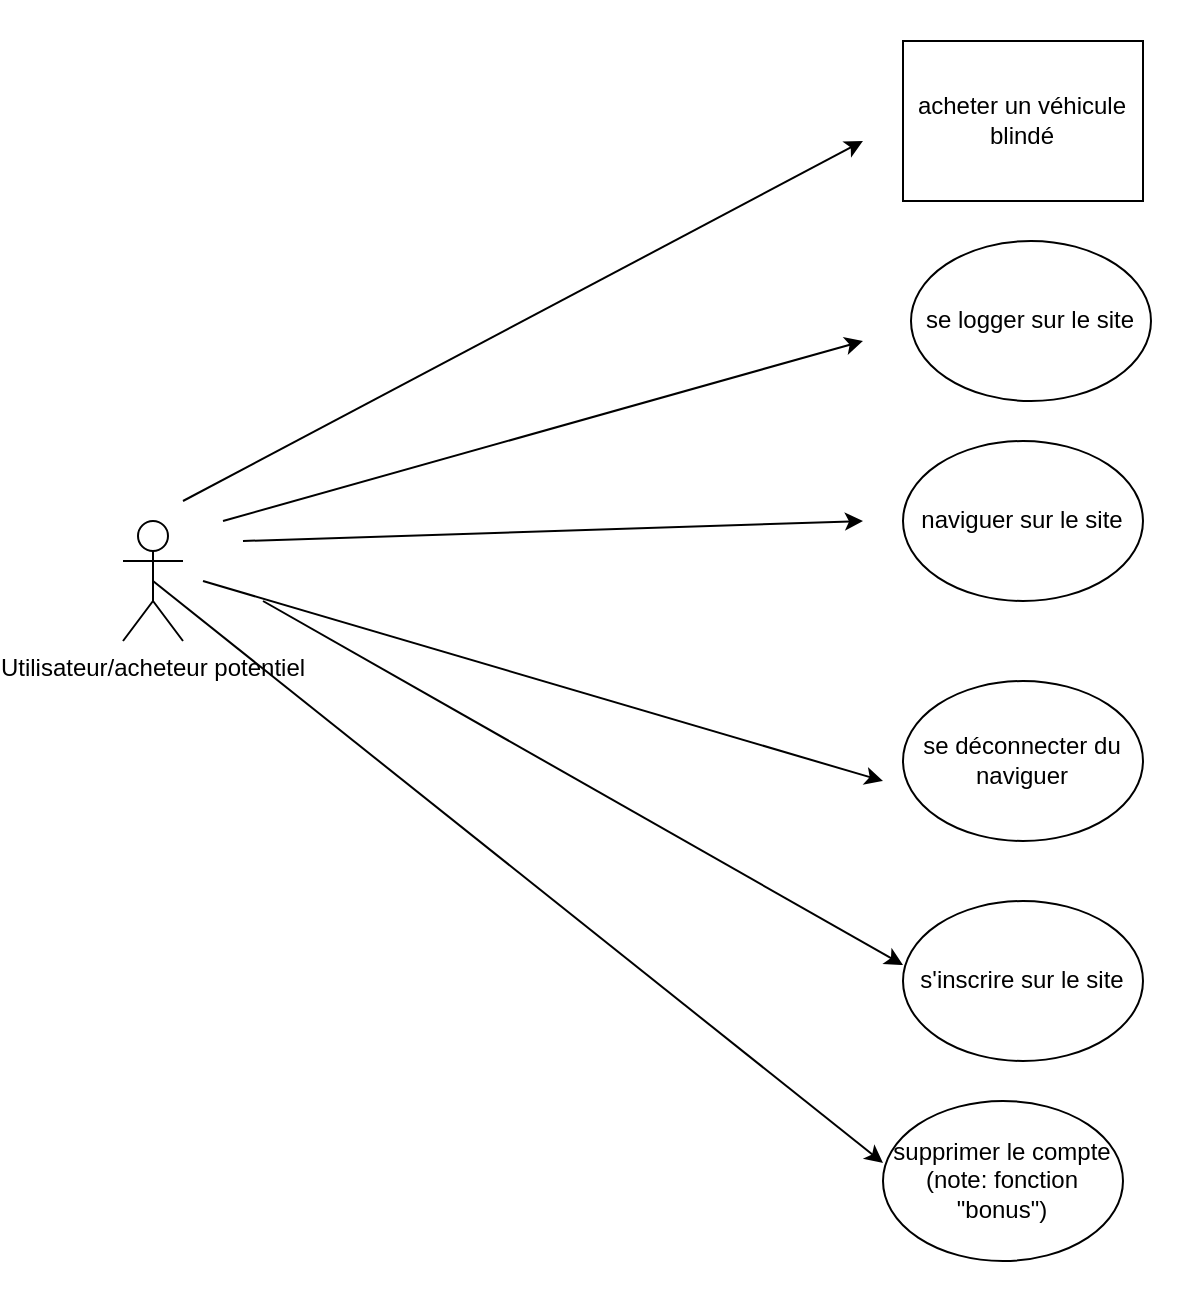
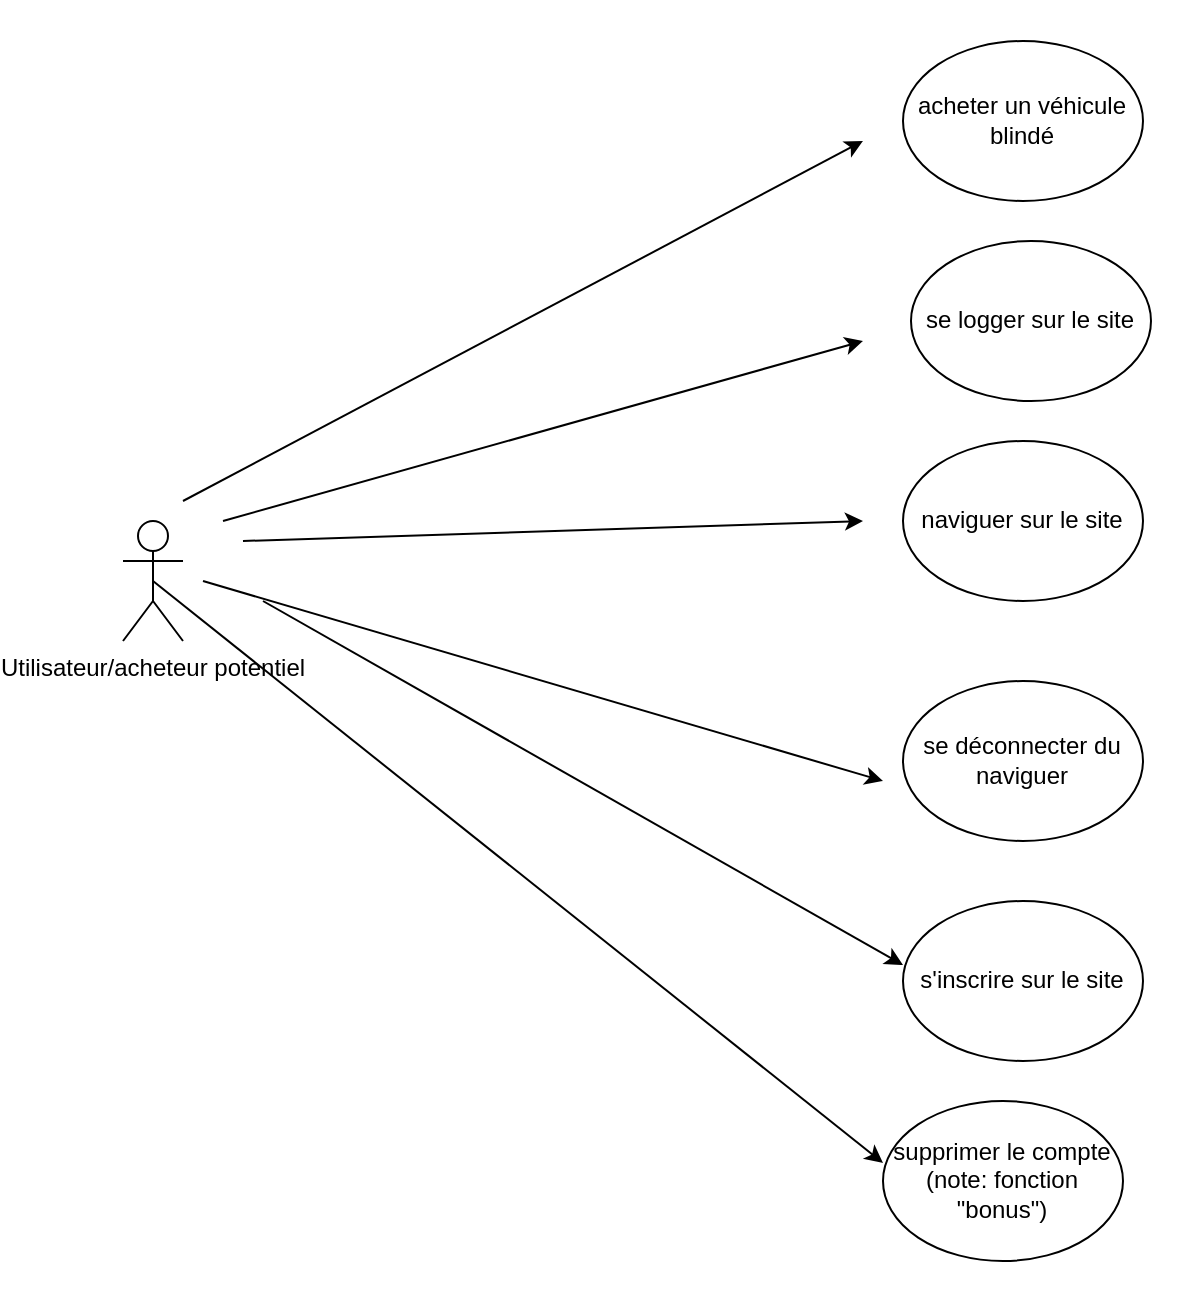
- <mxCell id="4" value="acheter un véhicule blindé" style="whiteSpace=wrap;html=1;rounded=0;" parent="1" vertex="1"><mxGeometry x="410" y="20" width="120" height="80" as="geometry" /></mxCell>
+ <mxCell id="4" value="acheter un véhicule blindé" style="ellipse;whiteSpace=wrap;html=1;" parent="1" vertex="1"><mxGeometry x="410" y="20" width="120" height="80" as="geometry" /></mxCell>
